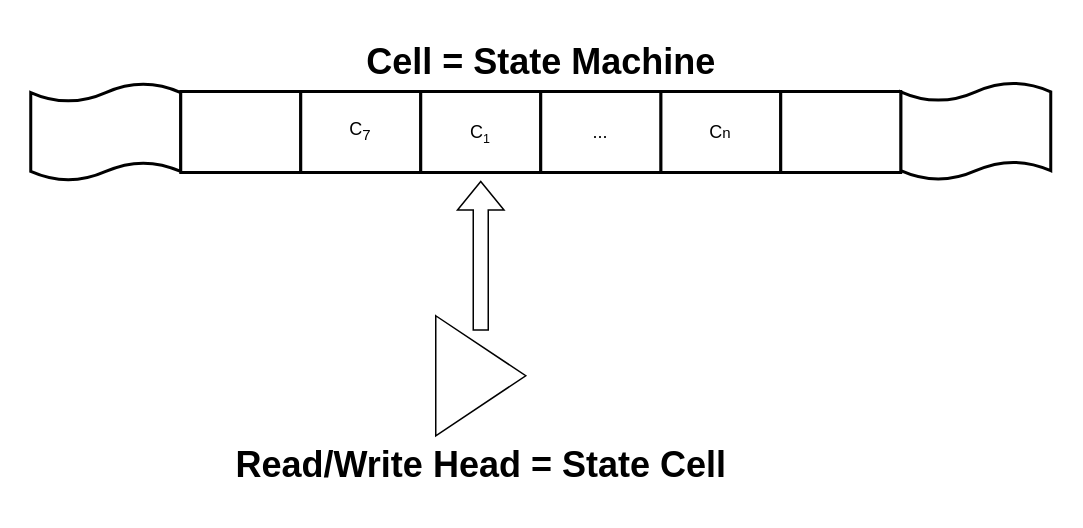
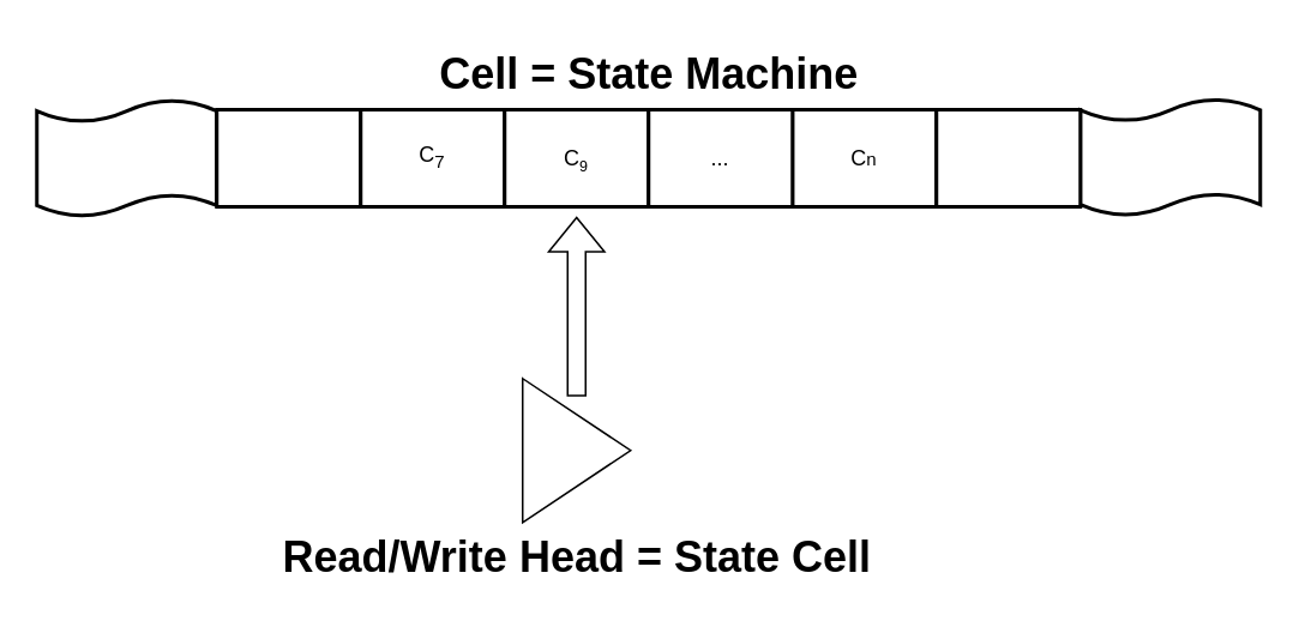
- <mxCell id="17" value="C&lt;span style=&quot;font-size: 10px;&quot;&gt;&lt;sub&gt;1&lt;/sub&gt;&lt;/span&gt;" style="text;html=1;align=center;verticalAlign=middle;whiteSpace=wrap;rounded=0;" vertex="1" parent="1"><mxGeometry x="290" y="72.5" width="60" height="30" as="geometry" /></mxCell>
+ <mxCell id="17" value="C&lt;span style=&quot;font-size: 10px;&quot;&gt;&lt;sub&gt;9&lt;/sub&gt;&lt;/span&gt;" style="text;html=1;align=center;verticalAlign=middle;whiteSpace=wrap;rounded=0;" vertex="1" parent="1"><mxGeometry x="290" y="72.5" width="60" height="30" as="geometry" /></mxCell>
